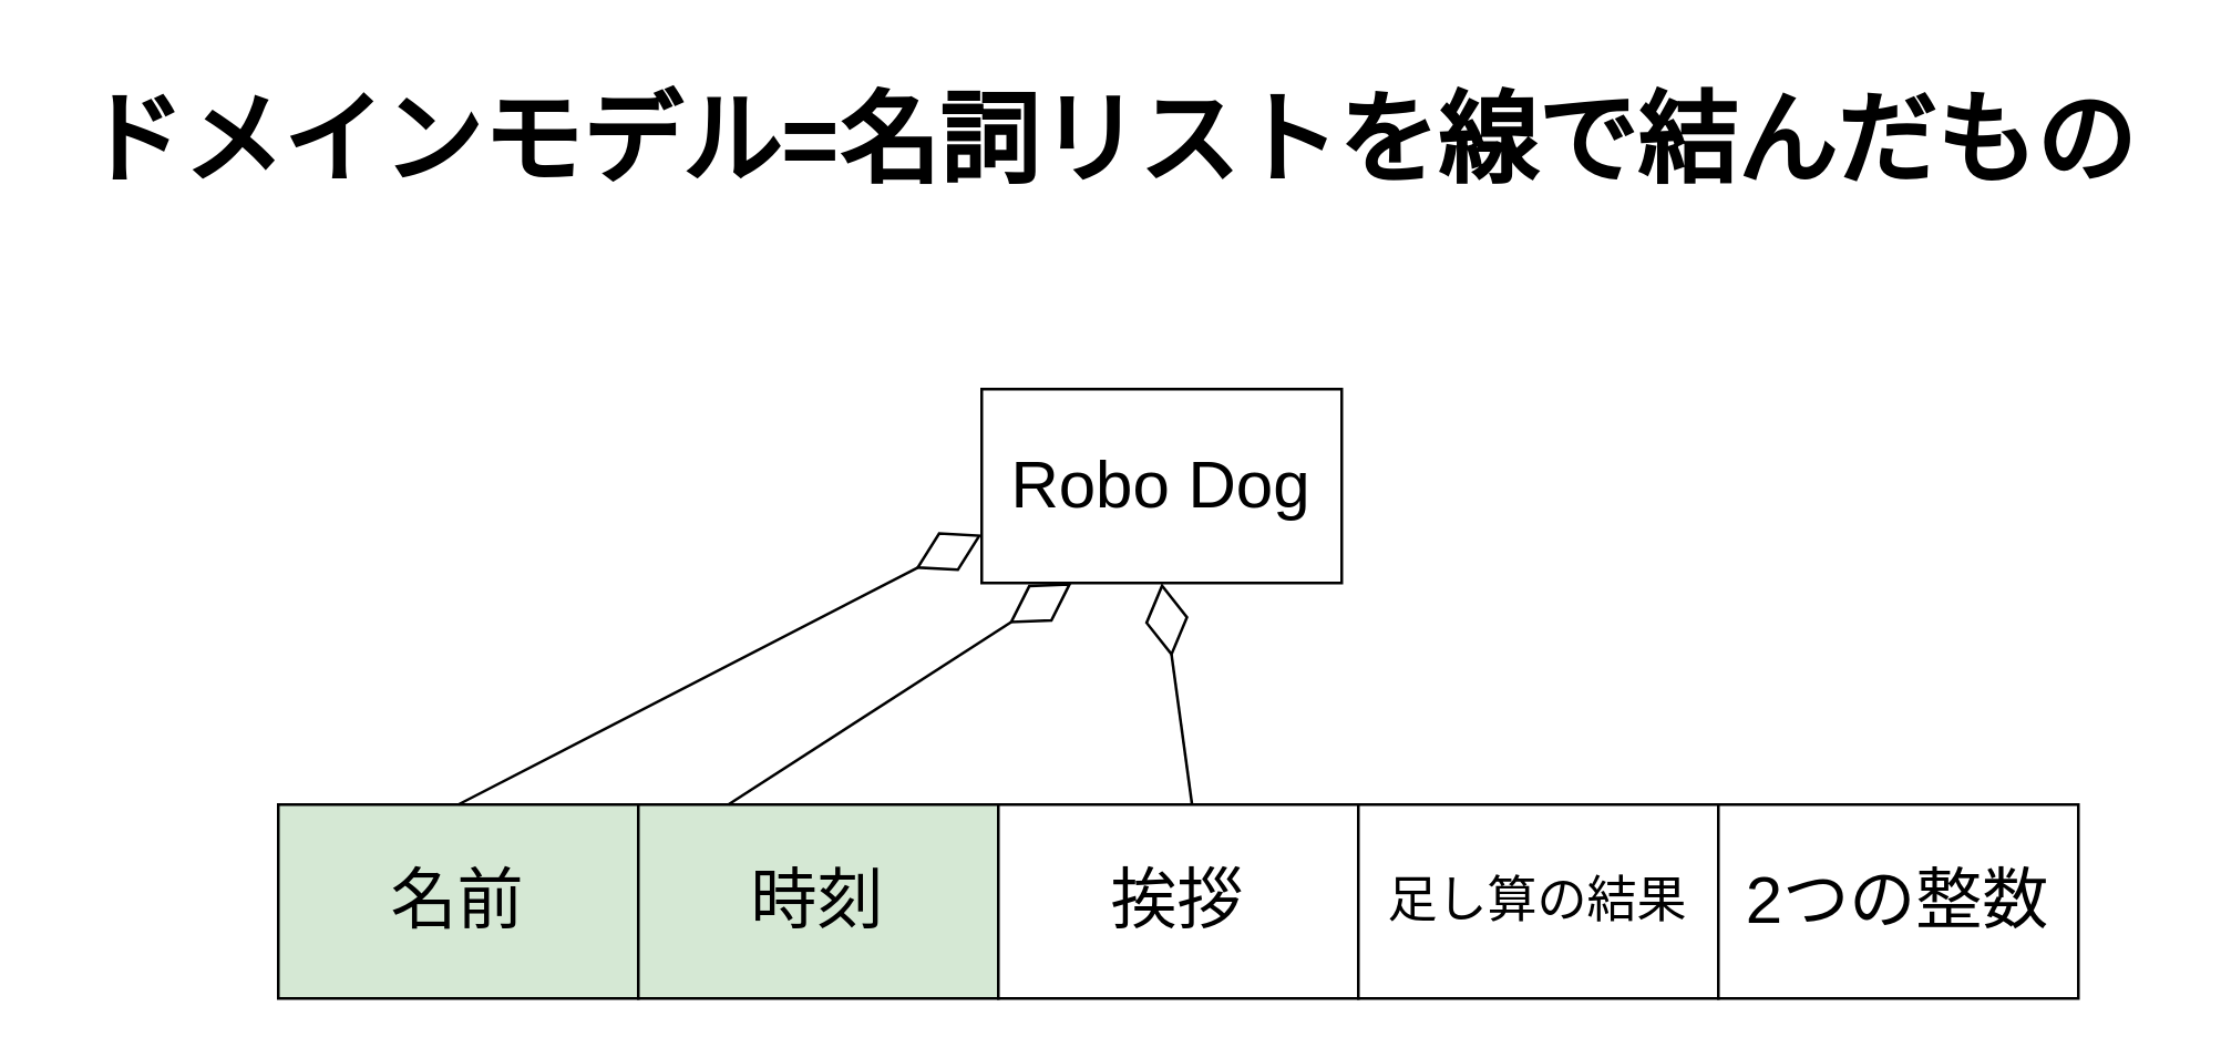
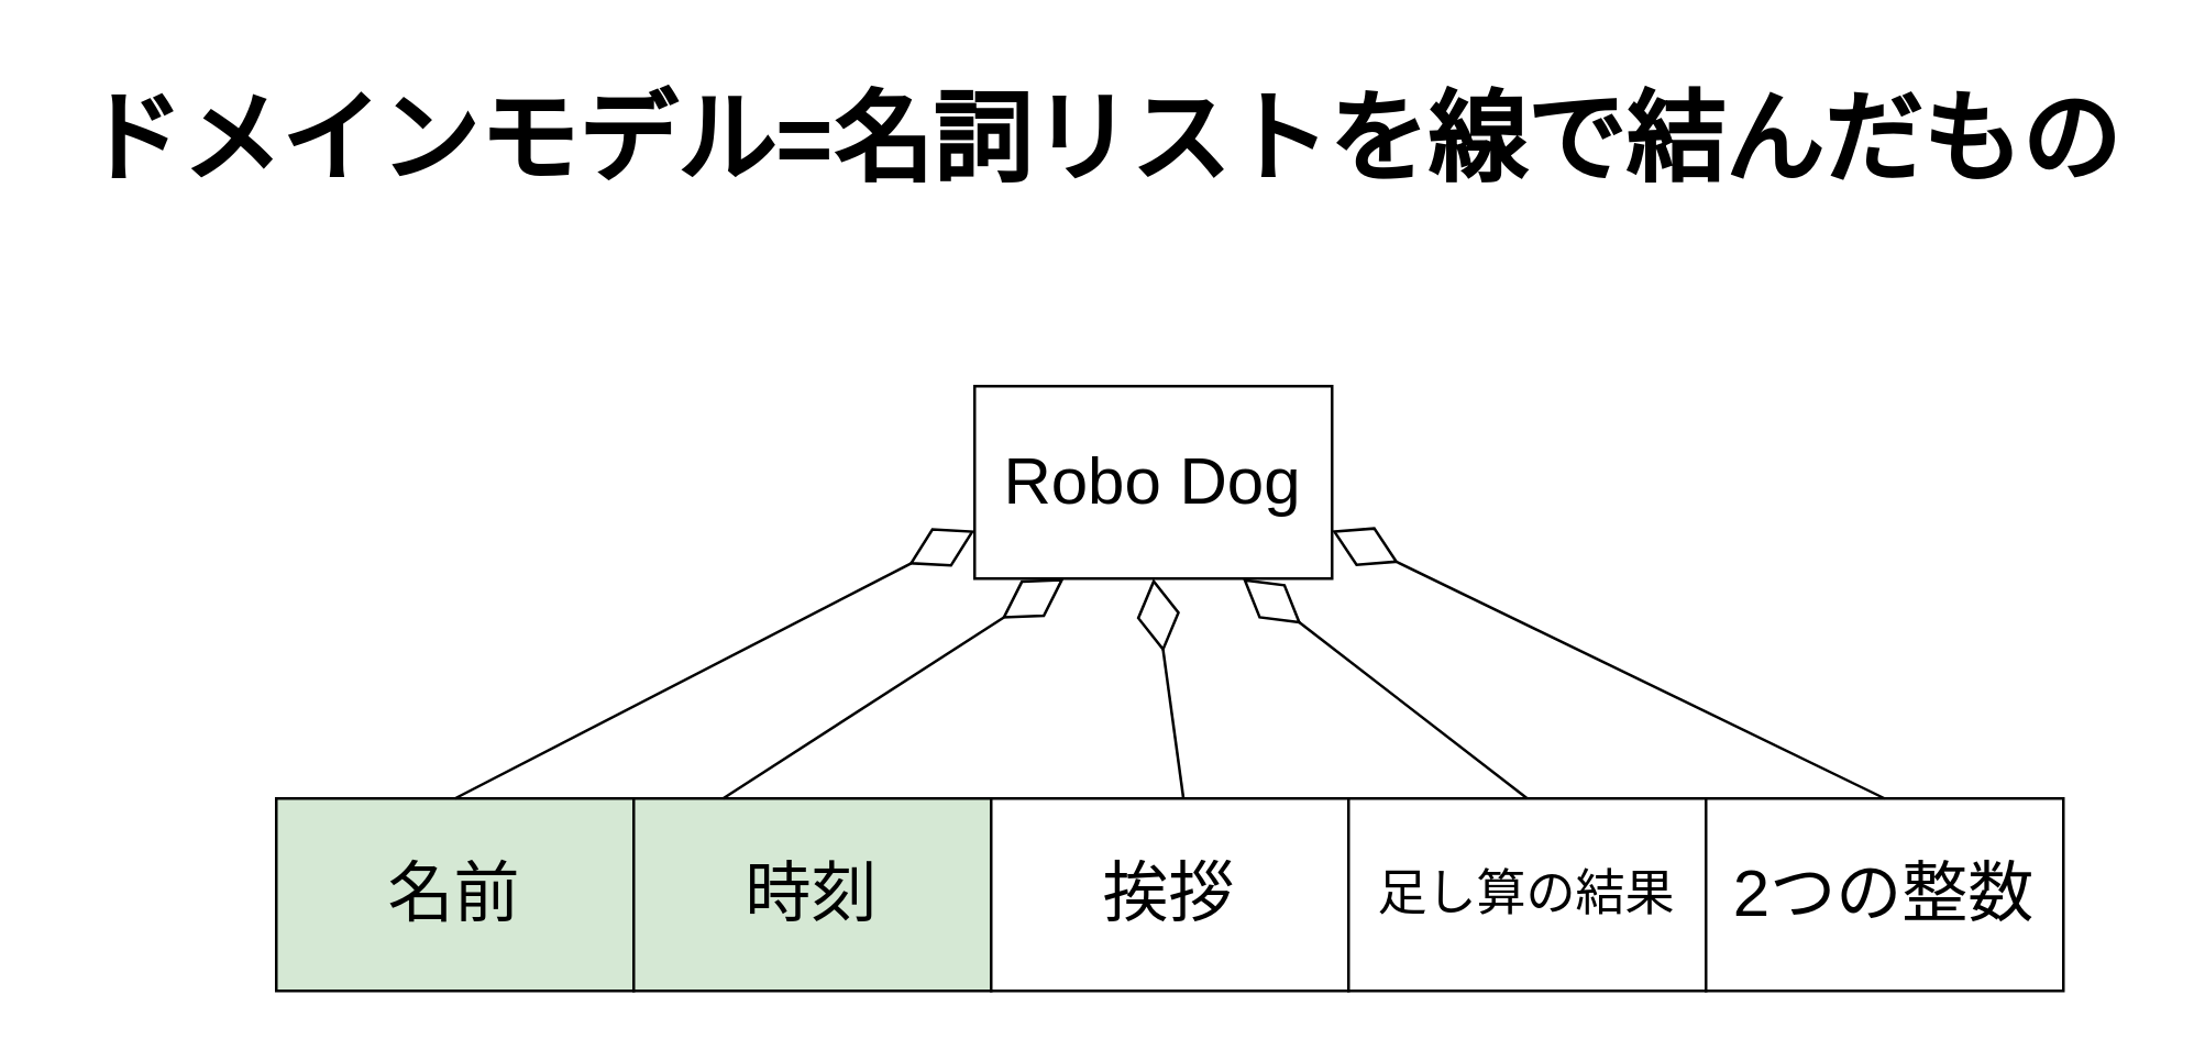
+ <mxCell id="12" value="" style="endArrow=diamondThin;endFill=0;endSize=24;html=1;entryX=1;entryY=0.75;entryDx=0;entryDy=0;exitX=0.5;exitY=0;exitDx=0;exitDy=0;" edge="1" parent="1" source="7" target="2"><mxGeometry width="160" relative="1" as="geometry"><mxPoint x="670" y="270" as="sourcePoint" /><mxPoint x="600" y="210" as="targetPoint" /></mxGeometry></mxCell>
+ <mxCell id="11" value="" style="endArrow=diamondThin;endFill=0;endSize=24;html=1;entryX=0.75;entryY=1;entryDx=0;entryDy=0;exitX=0.5;exitY=0;exitDx=0;exitDy=0;" edge="1" parent="1" source="6" target="2"><mxGeometry width="160" relative="1" as="geometry"><mxPoint x="550" y="240" as="sourcePoint" /><mxPoint x="619" y="200" as="targetPoint" /></mxGeometry></mxCell>
